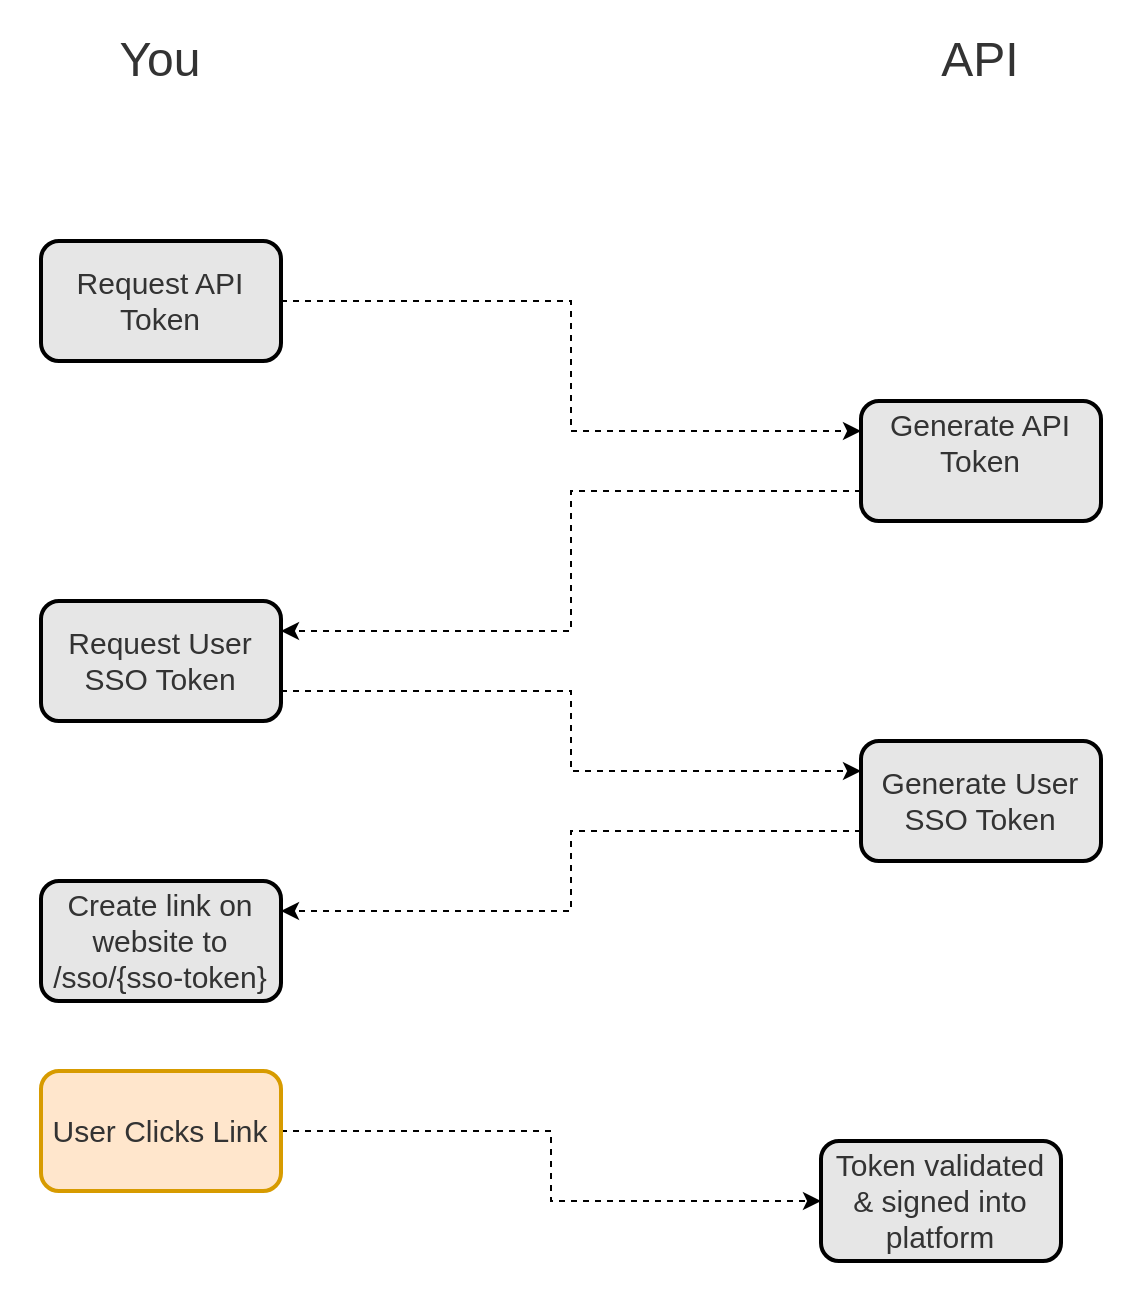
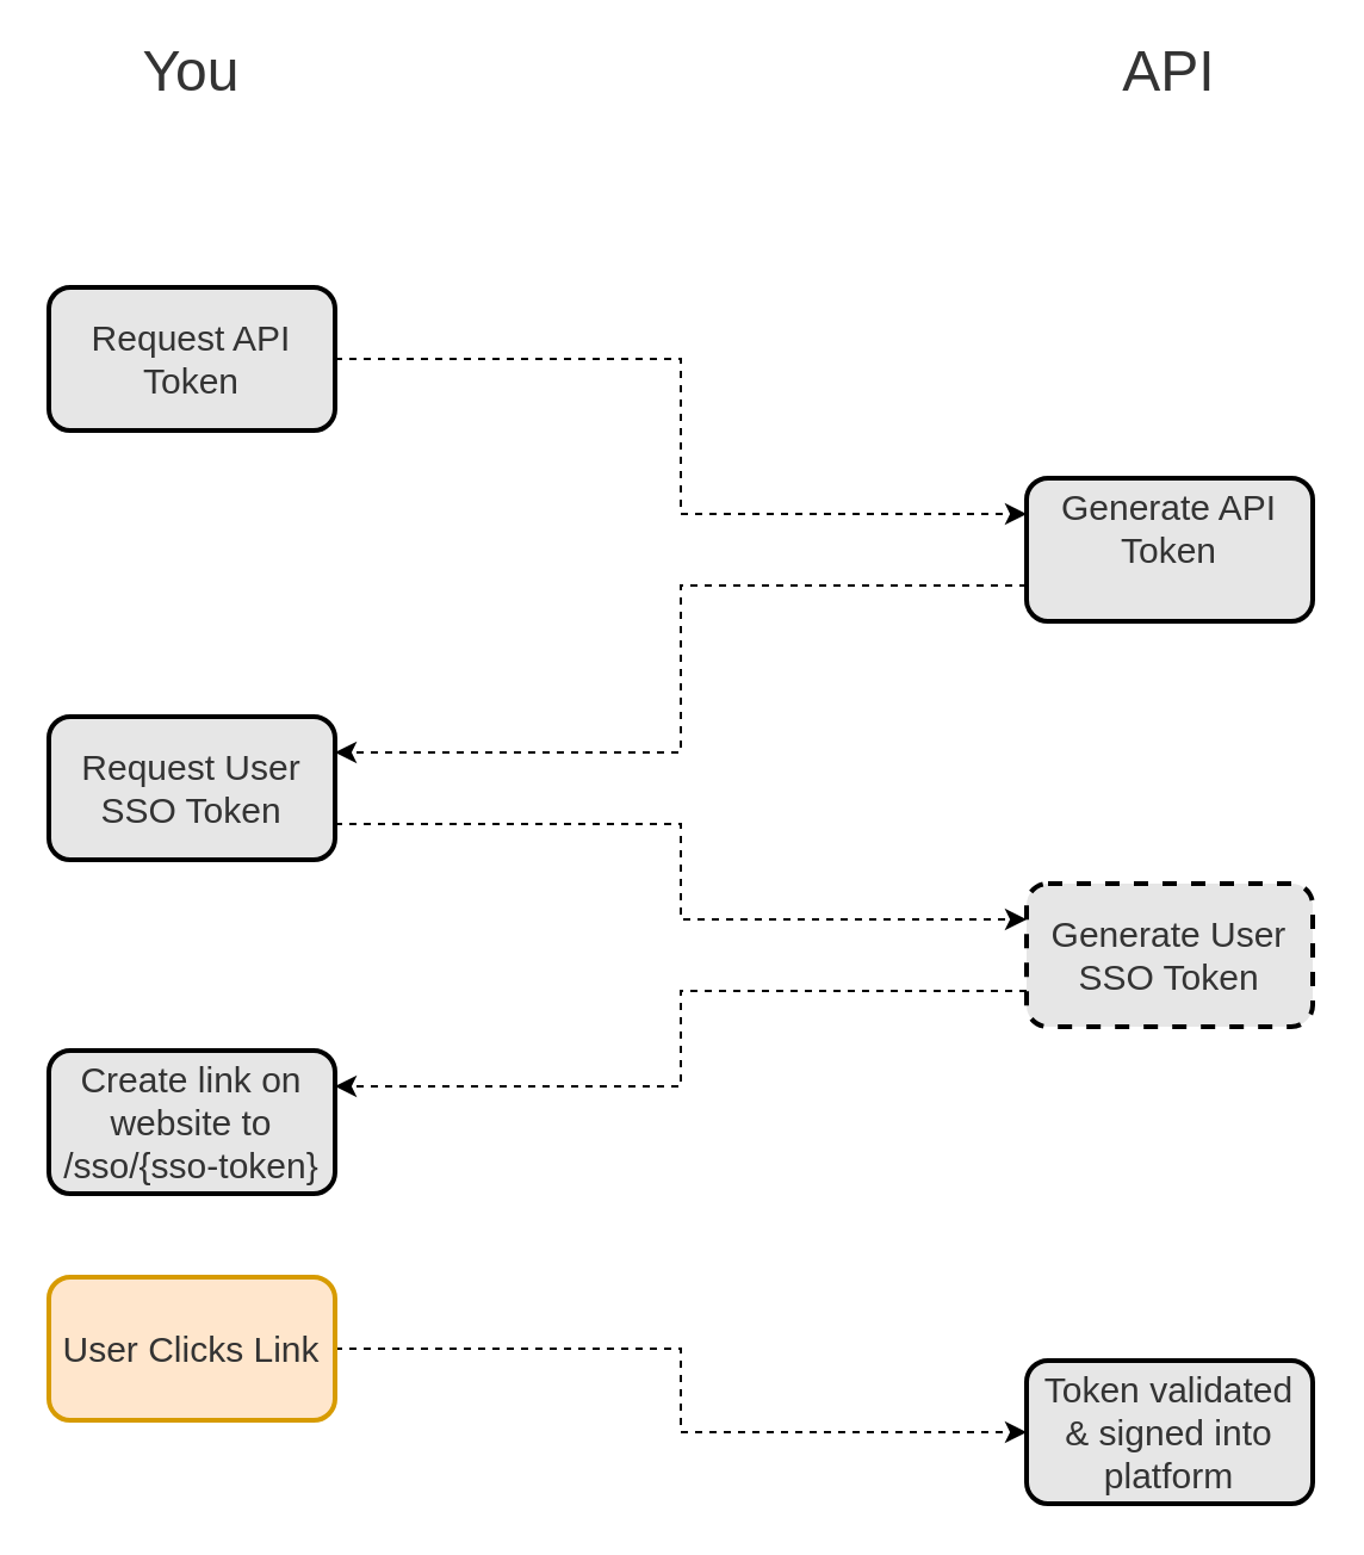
- <mxCell id="11" value="&lt;div&gt;Generate User SSO Token&lt;/div&gt;" style="whiteSpace=wrap;html=1;rounded=1;shadow=0;strokeColor=#000000;strokeWidth=2;fillColor=#E6E6E6;gradientColor=none;fontSize=15;fontColor=#333333;align=center;" vertex="1" parent="1"><mxGeometry x="430" y="370" width="120" height="60" as="geometry" /></mxCell>
+ <mxCell id="11" value="&lt;div&gt;Generate User SSO Token&lt;/div&gt;" style="whiteSpace=wrap;html=1;rounded=1;shadow=0;strokeColor=#000000;strokeWidth=2;fillColor=#E6E6E6;gradientColor=none;fontSize=15;fontColor=#333333;align=center;dashed=1;" vertex="1" parent="1"><mxGeometry x="430" y="370" width="120" height="60" as="geometry" /></mxCell>
- <mxCell id="15" value="&lt;div&gt;Token validated &amp;amp; signed into platform&lt;/div&gt;" style="whiteSpace=wrap;html=1;rounded=1;shadow=0;strokeColor=#000000;strokeWidth=2;fillColor=#E6E6E6;gradientColor=none;fontSize=15;fontColor=#333333;align=center;" vertex="1" parent="1"><mxGeometry x="410" y="570" width="120" height="60" as="geometry" /></mxCell>
+ <mxCell id="15" value="&lt;div&gt;Token validated &amp;amp; signed into platform&lt;/div&gt;" style="whiteSpace=wrap;html=1;rounded=1;shadow=0;strokeColor=#000000;strokeWidth=2;fillColor=#E6E6E6;gradientColor=none;fontSize=15;fontColor=#333333;align=center;" vertex="1" parent="1"><mxGeometry x="430" y="570" width="120" height="60" as="geometry" /></mxCell>
